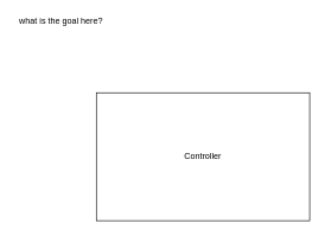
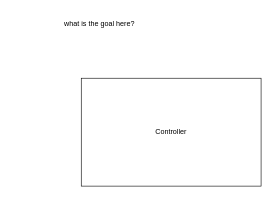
- <mxCell id="2" value="what is the goal here?" style="text;html=1;align=center;verticalAlign=middle;resizable=0;points=[];autosize=1;strokeColor=none;fillColor=none;" vertex="1" parent="1"><mxGeometry x="20" y="20" width="130" height="20" as="geometry" /></mxCell>
+ <mxCell id="2" value="what is the goal here?" style="text;html=1;align=center;verticalAlign=middle;resizable=0;points=[];autosize=1;strokeColor=none;fillColor=none;" vertex="1" parent="1"><mxGeometry x="100" y="30" width="130" height="20" as="geometry" /></mxCell>
